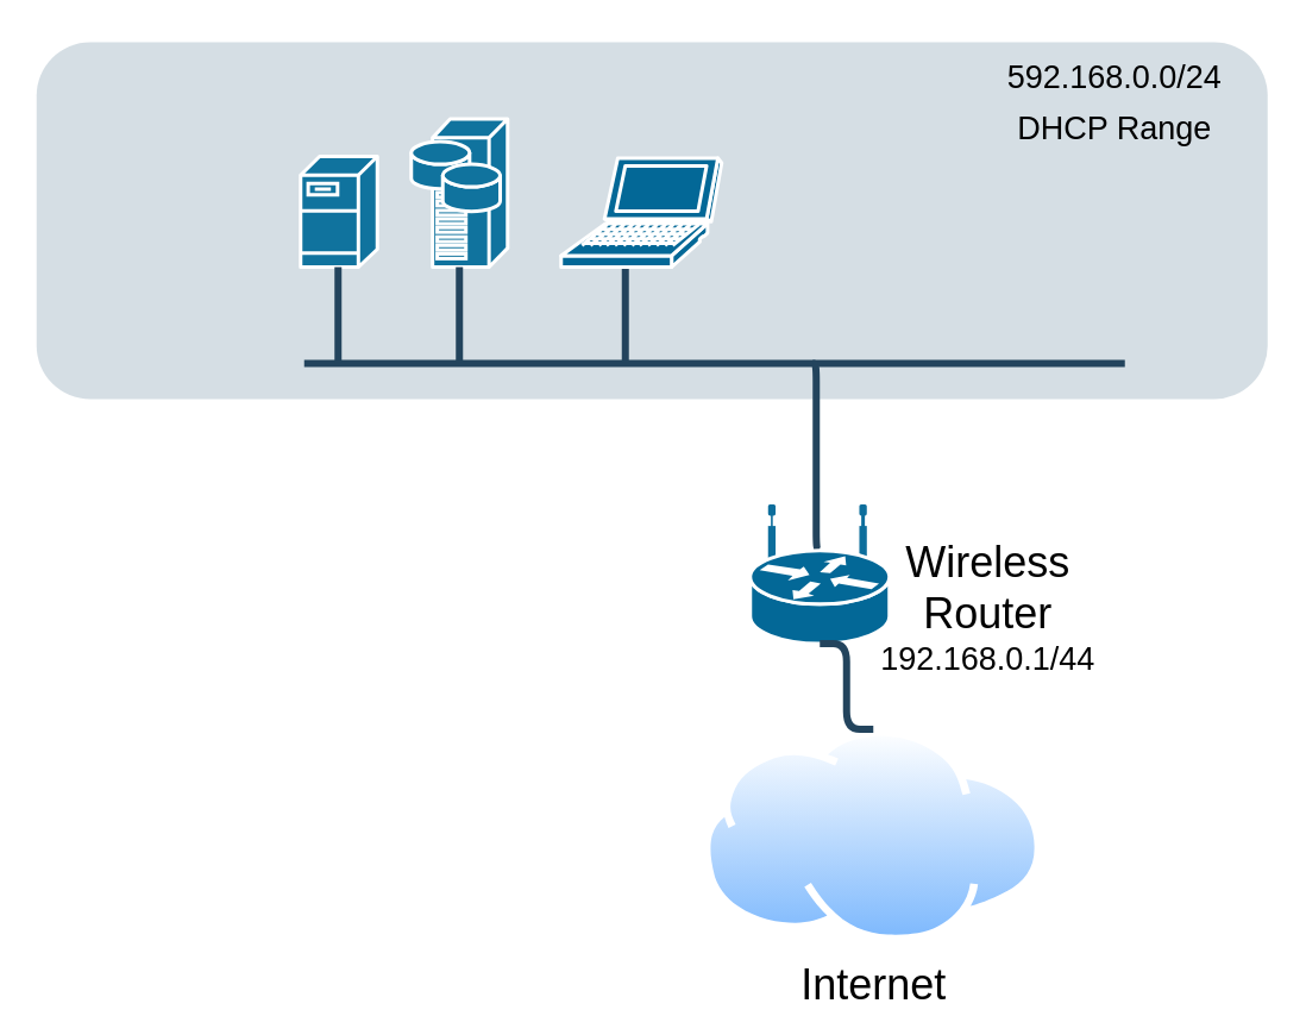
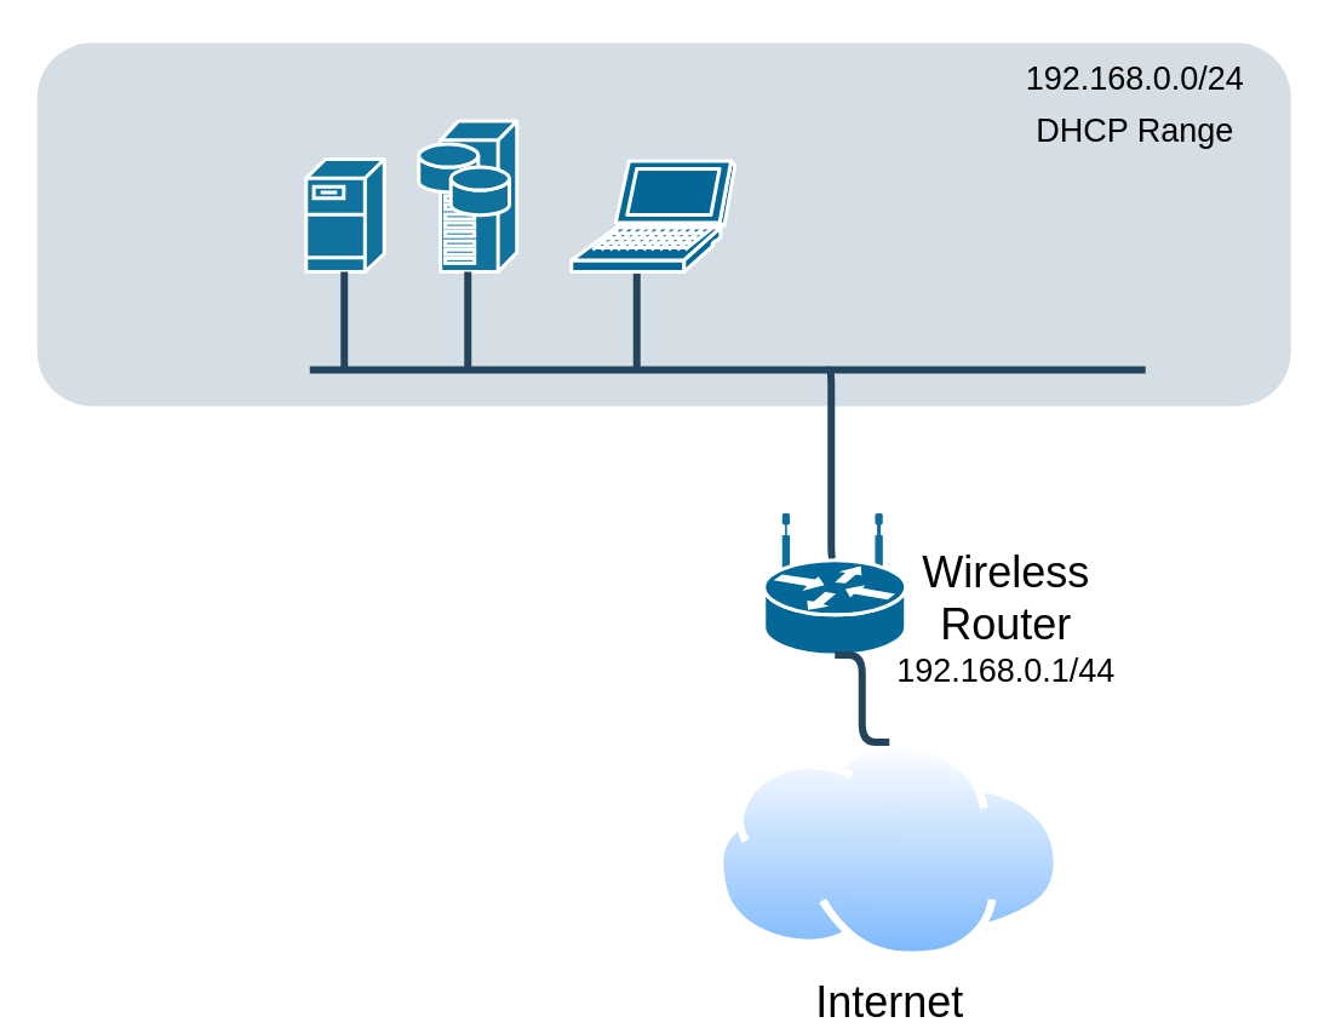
- <mxCell id="15" value="&lt;font style=&quot;font-size: 18px&quot;&gt;592.168.0.0/24&lt;br&gt;DHCP Range&lt;br&gt;&lt;/font&gt;" style="text;html=1;align=center;verticalAlign=middle;resizable=0;points=[];autosize=1;strokeColor=none;fillColor=none;fontSize=24;" vertex="1" parent="1"><mxGeometry x="554.24" y="20" width="140" height="70" as="geometry" /></mxCell>
+ <mxCell id="15" value="&lt;font style=&quot;font-size: 18px&quot;&gt;192.168.0.0/24&lt;br&gt;DHCP Range&lt;br&gt;&lt;/font&gt;" style="text;html=1;align=center;verticalAlign=middle;resizable=0;points=[];autosize=1;strokeColor=none;fillColor=none;fontSize=24;" vertex="1" parent="1"><mxGeometry x="554.24" y="20" width="140" height="70" as="geometry" /></mxCell>
